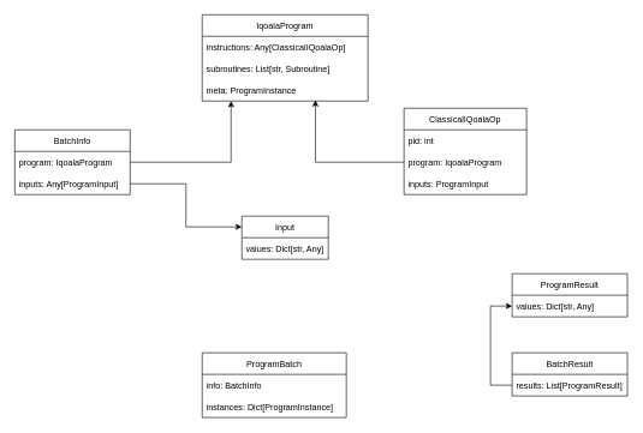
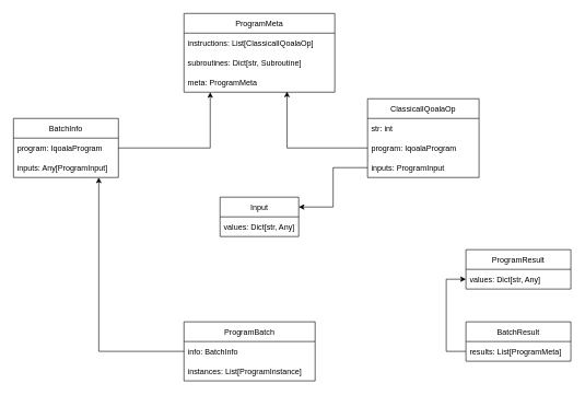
- <mxCell id="2" value="IqoalaProgram" style="swimlane;fontStyle=0;childLayout=stackLayout;horizontal=1;startSize=30;horizontalStack=0;resizeParent=1;resizeParentMax=0;resizeLast=0;collapsible=1;marginBottom=0;" parent="1" vertex="1"><mxGeometry x="280" y="20" width="230" height="120" as="geometry"><mxRectangle x="350" y="350" width="60" height="30" as="alternateBounds" /></mxGeometry></mxCell>
+ <mxCell id="2" value="ProgramMeta" style="swimlane;fontStyle=0;childLayout=stackLayout;horizontal=1;startSize=30;horizontalStack=0;resizeParent=1;resizeParentMax=0;resizeLast=0;collapsible=1;marginBottom=0;" parent="1" vertex="1"><mxGeometry x="280" y="20" width="230" height="120" as="geometry"><mxRectangle x="350" y="350" width="60" height="30" as="alternateBounds" /></mxGeometry></mxCell>
- <mxCell id="3" value="instructions: Any[ClassicalIQoalaOp]" style="text;strokeColor=none;fillColor=none;align=left;verticalAlign=middle;spacingLeft=4;spacingRight=4;overflow=hidden;points=[[0,0.5],[1,0.5]];portConstraint=eastwest;rotatable=0;" parent="2" vertex="1"><mxGeometry y="30" width="230" height="30" as="geometry" /></mxCell>
+ <mxCell id="3" value="instructions: List[ClassicalIQoalaOp]" style="text;strokeColor=none;fillColor=none;align=left;verticalAlign=middle;spacingLeft=4;spacingRight=4;overflow=hidden;points=[[0,0.5],[1,0.5]];portConstraint=eastwest;rotatable=0;" parent="2" vertex="1"><mxGeometry y="30" width="230" height="30" as="geometry" /></mxCell>
- <mxCell id="4" value="subroutines: List[str, Subroutine]" style="text;strokeColor=none;fillColor=none;align=left;verticalAlign=middle;spacingLeft=4;spacingRight=4;overflow=hidden;points=[[0,0.5],[1,0.5]];portConstraint=eastwest;rotatable=0;" parent="2" vertex="1"><mxGeometry y="60" width="230" height="30" as="geometry" /></mxCell>
+ <mxCell id="4" value="subroutines: Dict[str, Subroutine]" style="text;strokeColor=none;fillColor=none;align=left;verticalAlign=middle;spacingLeft=4;spacingRight=4;overflow=hidden;points=[[0,0.5],[1,0.5]];portConstraint=eastwest;rotatable=0;" parent="2" vertex="1"><mxGeometry y="60" width="230" height="30" as="geometry" /></mxCell>
- <mxCell id="5" value="meta: ProgramInstance" style="text;strokeColor=none;fillColor=none;align=left;verticalAlign=middle;spacingLeft=4;spacingRight=4;overflow=hidden;points=[[0,0.5],[1,0.5]];portConstraint=eastwest;rotatable=0;" parent="2" vertex="1"><mxGeometry y="90" width="230" height="30" as="geometry" /></mxCell>
+ <mxCell id="5" value="meta: ProgramMeta" style="text;strokeColor=none;fillColor=none;align=left;verticalAlign=middle;spacingLeft=4;spacingRight=4;overflow=hidden;points=[[0,0.5],[1,0.5]];portConstraint=eastwest;rotatable=0;" parent="2" vertex="1"><mxGeometry y="90" width="230" height="30" as="geometry" /></mxCell>
- <mxCell id="10" value="pid: int" style="text;strokeColor=none;fillColor=none;align=left;verticalAlign=middle;spacingLeft=4;spacingRight=4;overflow=hidden;points=[[0,0.5],[1,0.5]];portConstraint=eastwest;rotatable=0;" parent="9" vertex="1"><mxGeometry y="30" width="170" height="30" as="geometry" /></mxCell>
+ <mxCell id="10" value="str: int" style="text;strokeColor=none;fillColor=none;align=left;verticalAlign=middle;spacingLeft=4;spacingRight=4;overflow=hidden;points=[[0,0.5],[1,0.5]];portConstraint=eastwest;rotatable=0;" parent="9" vertex="1"><mxGeometry y="30" width="170" height="30" as="geometry" /></mxCell>
- <mxCell id="23" style="edgeStyle=orthogonalEdgeStyle;rounded=0;html=1;exitX=1;exitY=0.5;exitDx=0;exitDy=0;entryX=0;entryY=0.25;entryDx=0;entryDy=0;startArrow=none;startFill=0;" parent="1" source="8" target="21" edge="1"><mxGeometry relative="1" as="geometry" /></mxCell>
+ <mxCell id="24" style="edgeStyle=orthogonalEdgeStyle;rounded=0;html=1;exitX=0;exitY=0.5;exitDx=0;exitDy=0;entryX=1;entryY=0.25;entryDx=0;entryDy=0;startArrow=none;startFill=0;" parent="1" source="12" target="21" edge="1"><mxGeometry relative="1" as="geometry" /></mxCell>
+ <mxCell id="18" style="edgeStyle=orthogonalEdgeStyle;rounded=0;html=1;exitX=0;exitY=0.5;exitDx=0;exitDy=0;entryX=0.813;entryY=1;entryDx=0;entryDy=0;entryPerimeter=0;startArrow=none;startFill=0;" parent="1" source="14" target="8" edge="1"><mxGeometry relative="1" as="geometry" /></mxCell>
- <mxCell id="26" value="results: List[ProgramResult]" style="text;strokeColor=none;fillColor=none;align=left;verticalAlign=middle;spacingLeft=4;spacingRight=4;overflow=hidden;points=[[0,0.5],[1,0.5]];portConstraint=eastwest;rotatable=0;" parent="25" vertex="1"><mxGeometry y="30" width="160" height="30" as="geometry" /></mxCell>
+ <mxCell id="26" value="results: List[ProgramMeta]" style="text;strokeColor=none;fillColor=none;align=left;verticalAlign=middle;spacingLeft=4;spacingRight=4;overflow=hidden;points=[[0,0.5],[1,0.5]];portConstraint=eastwest;rotatable=0;" parent="25" vertex="1"><mxGeometry y="30" width="160" height="30" as="geometry" /></mxCell>
- <mxCell id="15" value="instances: Dict[ProgramInstance]" style="text;strokeColor=none;fillColor=none;align=left;verticalAlign=middle;spacingLeft=4;spacingRight=4;overflow=hidden;points=[[0,0.5],[1,0.5]];portConstraint=eastwest;rotatable=0;" parent="13" vertex="1"><mxGeometry y="60" width="200" height="30" as="geometry" /></mxCell>
+ <mxCell id="15" value="instances: List[ProgramInstance]" style="text;strokeColor=none;fillColor=none;align=left;verticalAlign=middle;spacingLeft=4;spacingRight=4;overflow=hidden;points=[[0,0.5],[1,0.5]];portConstraint=eastwest;rotatable=0;" parent="13" vertex="1"><mxGeometry y="60" width="200" height="30" as="geometry" /></mxCell>
